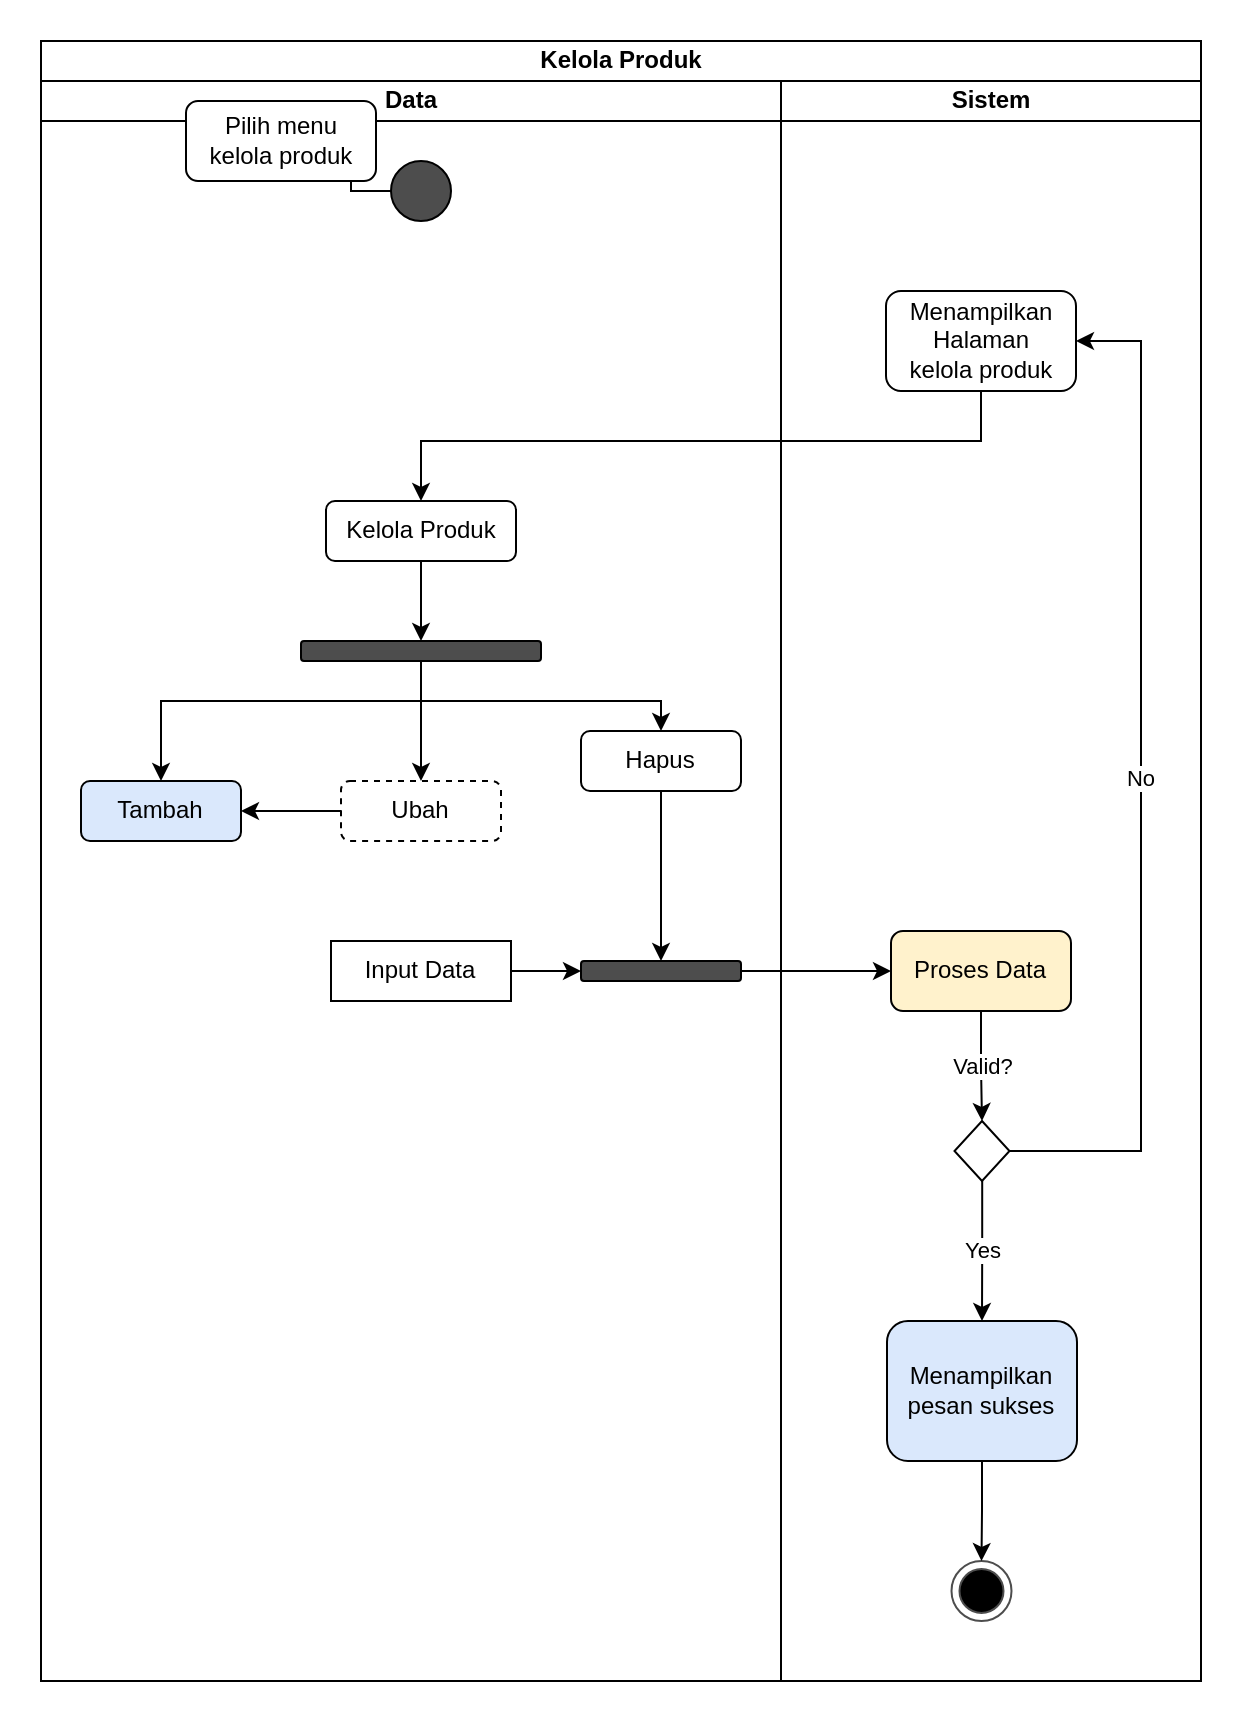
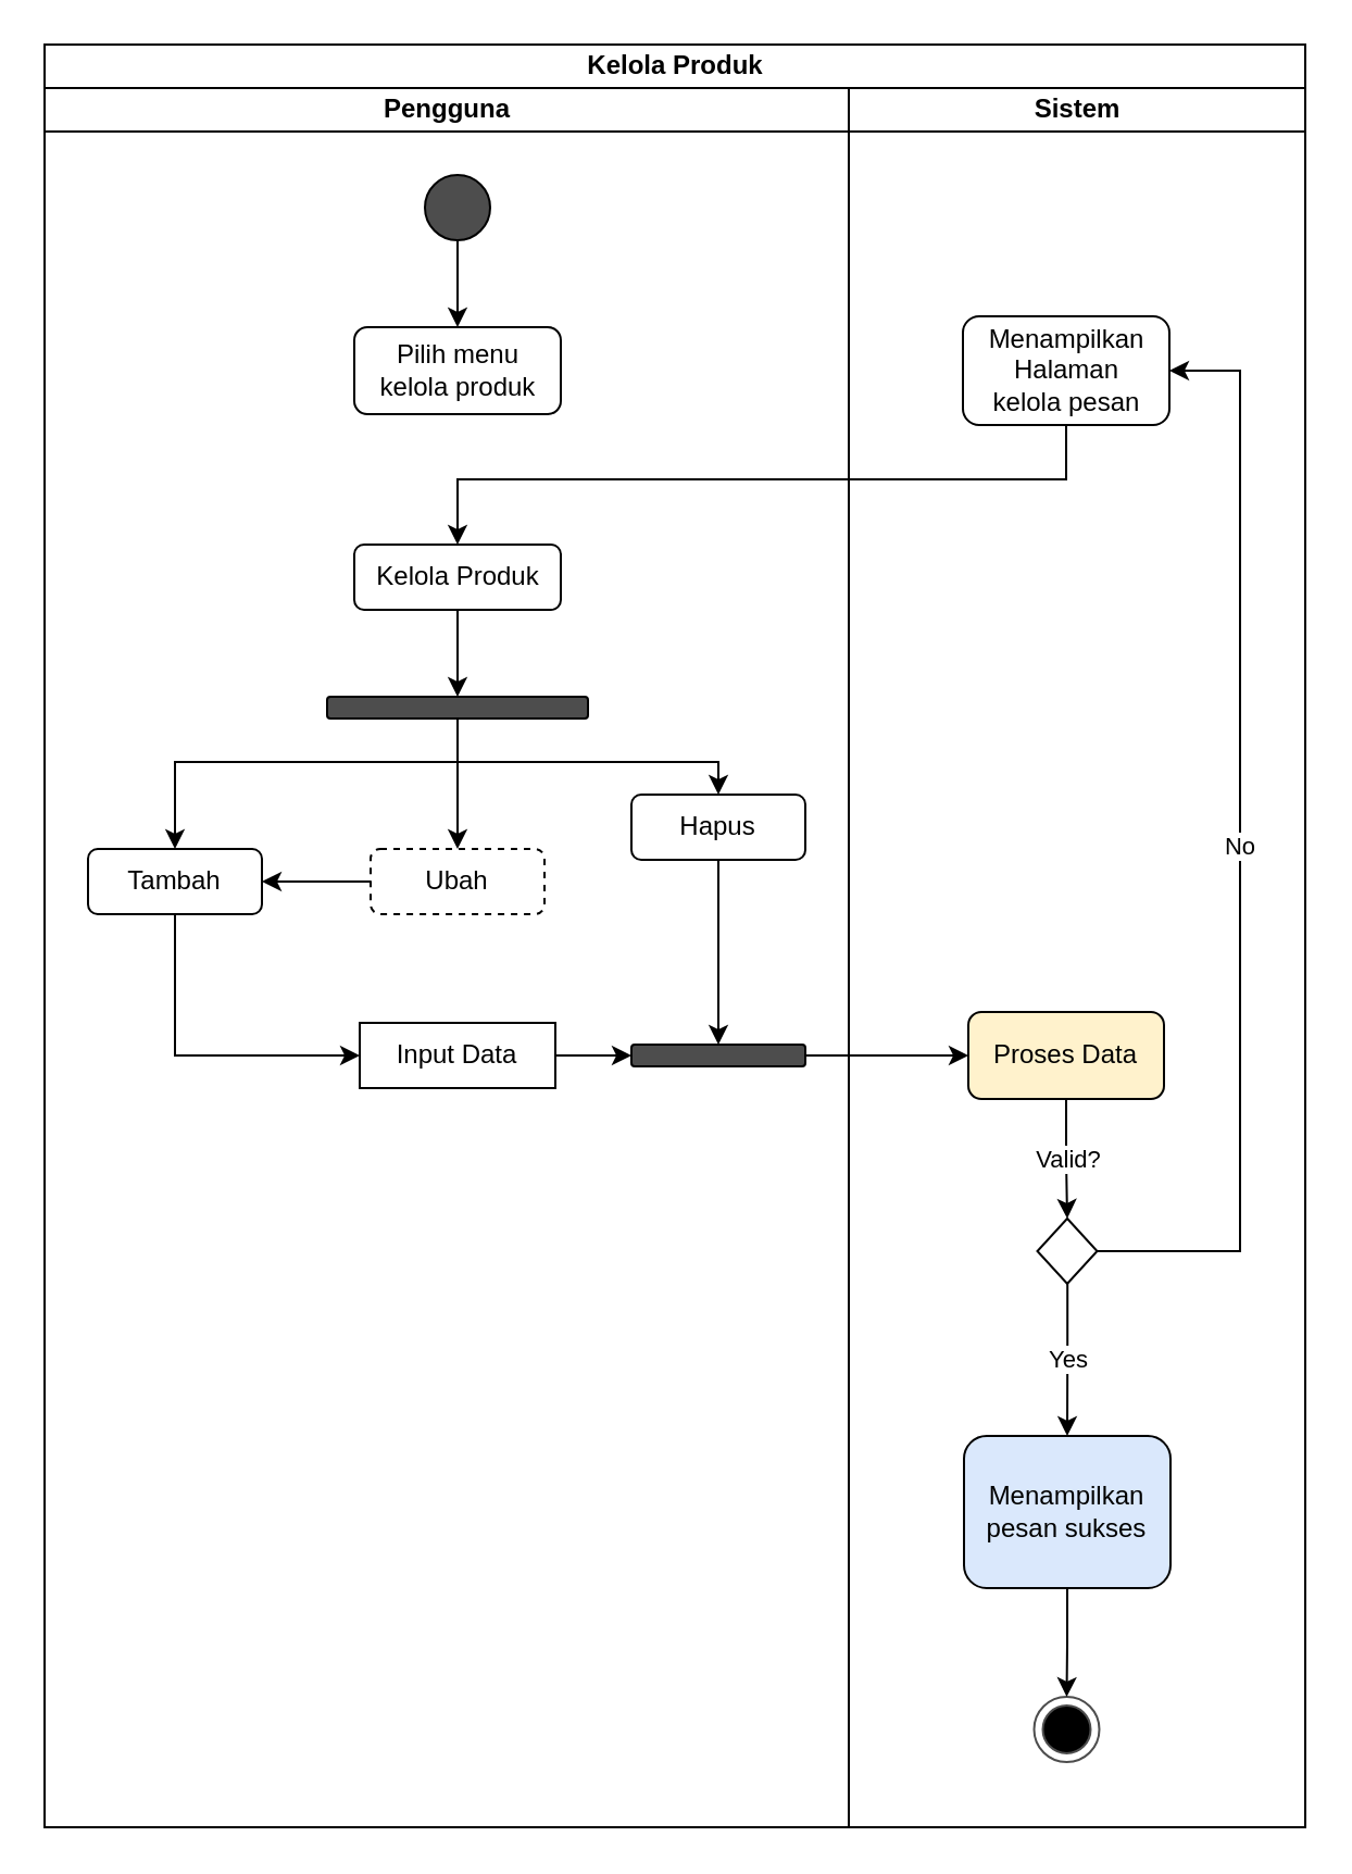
- <mxCell id="3" value="Data" style="swimlane;startSize=20;html=1;" vertex="1" parent="2"><mxGeometry y="20" width="370" height="800" as="geometry" /></mxCell>
+ <mxCell id="3" value="Pengguna" style="swimlane;startSize=20;html=1;" vertex="1" parent="2"><mxGeometry y="20" width="370" height="800" as="geometry" /></mxCell>
- <mxCell id="6" value="Pilih menu &lt;br&gt;kelola produk" style="rounded=1;whiteSpace=wrap;html=1;" vertex="1" parent="3"><mxGeometry x="72.5" y="10" width="95" height="40" as="geometry" /></mxCell>
+ <mxCell id="6" value="Pilih menu &lt;br&gt;kelola produk" style="rounded=1;whiteSpace=wrap;html=1;" vertex="1" parent="3"><mxGeometry x="142.5" y="110" width="95" height="40" as="geometry" /></mxCell>
- <mxCell id="20" value="Menampilkan Halaman &lt;br&gt;kelola produk" style="rounded=1;whiteSpace=wrap;html=1;" vertex="1" parent="19"><mxGeometry x="52.5" y="105" width="95" height="50" as="geometry" /></mxCell>
+ <mxCell id="20" value="Menampilkan Halaman &lt;br&gt;kelola pesan" style="rounded=1;whiteSpace=wrap;html=1;" vertex="1" parent="19"><mxGeometry x="52.5" y="105" width="95" height="50" as="geometry" /></mxCell>
- <mxCell id="14" value="Tambah" style="rounded=1;whiteSpace=wrap;html=1;fillColor=#dae8fc;" vertex="1" parent="3"><mxGeometry x="20" y="350" width="80" height="30" as="geometry" /></mxCell>
+ <mxCell id="14" value="Tambah" style="rounded=1;whiteSpace=wrap;html=1;" vertex="1" parent="3"><mxGeometry x="20" y="350" width="80" height="30" as="geometry" /></mxCell>
+ <mxCell id="13" style="edgeStyle=orthogonalEdgeStyle;rounded=0;orthogonalLoop=1;jettySize=auto;html=1;entryX=0;entryY=0.5;entryDx=0;entryDy=0;" edge="1" parent="3" source="14" target="18"><mxGeometry relative="1" as="geometry"><Array as="points"><mxPoint x="60" y="445" /></Array></mxGeometry></mxCell>
